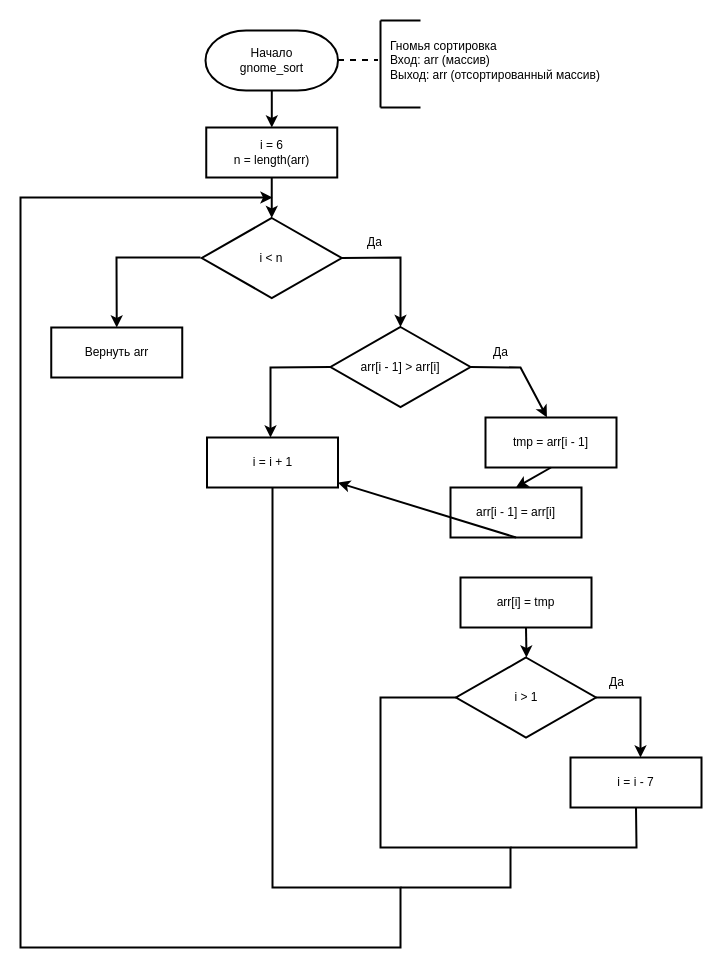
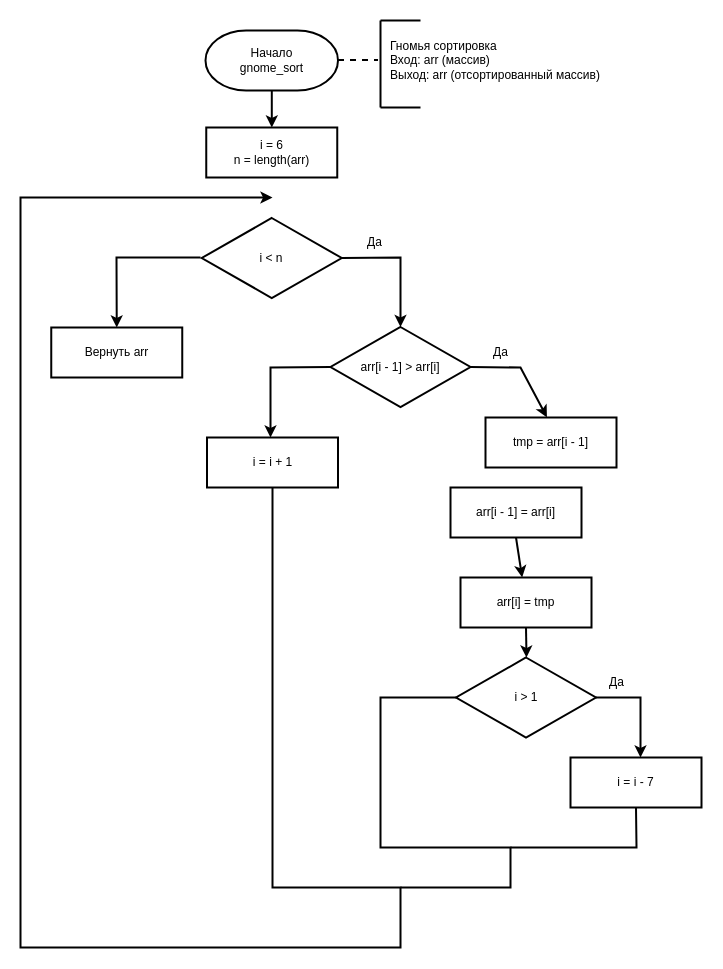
- <mxCell id="4" value="" style="edgeStyle=orthogonalEdgeStyle;rounded=0;orthogonalLoop=1;jettySize=auto;html=1;strokeWidth=2;fontSize=12;" parent="1" source="5" target="11" edge="1"><mxGeometry relative="1" as="geometry" /></mxCell>
- <mxCell id="20" value="" style="endArrow=classic;html=1;rounded=0;strokeWidth=2;exitX=0.5;exitY=1;exitDx=0;exitDy=0;entryX=0.5;entryY=0;entryDx=0;entryDy=0;fontSize=12;" parent="1" source="17" target="18" edge="1"><mxGeometry width="50" height="50" relative="1" as="geometry"><mxPoint x="320" y="547" as="sourcePoint" /><mxPoint x="370" y="497" as="targetPoint" /></mxGeometry></mxCell>
- <mxCell id="21" value="" style="endArrow=classic;html=1;rounded=0;strokeWidth=2;exitX=0.5;exitY=1;exitDx=0;exitDy=0;fontSize=12;" parent="1" source="18" target="30" edge="1"><mxGeometry width="50" height="50" relative="1" as="geometry"><mxPoint x="320" y="547" as="sourcePoint" /><mxPoint x="370" y="497" as="targetPoint" /></mxGeometry></mxCell>
+ <mxCell id="21" value="" style="endArrow=classic;html=1;rounded=0;strokeWidth=2;exitX=0.5;exitY=1;exitDx=0;exitDy=0;fontSize=12;" parent="1" source="18" target="19" edge="1"><mxGeometry width="50" height="50" relative="1" as="geometry"><mxPoint x="320" y="547" as="sourcePoint" /><mxPoint x="370" y="497" as="targetPoint" /></mxGeometry></mxCell>
